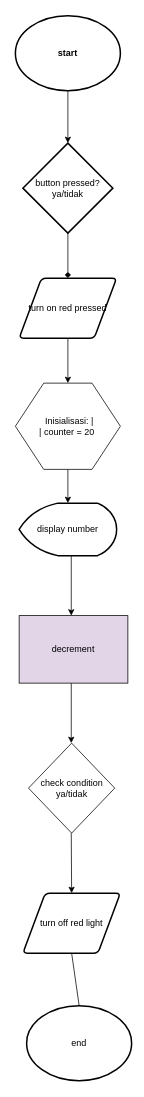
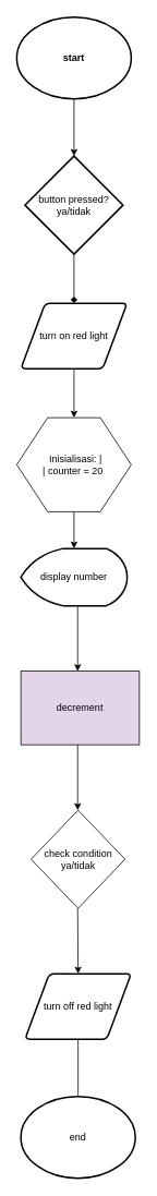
- <mxCell id="12" value="turn on red pressed" style="shape=parallelogram;html=1;strokeWidth=2;perimeter=parallelogramPerimeter;whiteSpace=wrap;rounded=1;arcSize=12;size=0.23;" parent="1" vertex="1"><mxGeometry x="25" y="370" width="130" height="80" as="geometry" /></mxCell>
+ <mxCell id="12" value="turn on red light" style="shape=parallelogram;html=1;strokeWidth=2;perimeter=parallelogramPerimeter;whiteSpace=wrap;rounded=1;arcSize=12;size=0.23;" parent="1" vertex="1"><mxGeometry x="25" y="370" width="130" height="80" as="geometry" /></mxCell>
- <mxCell id="9" value="end" style="strokeWidth=2;html=1;shape=mxgraph.flowchart.start_2;whiteSpace=wrap;" parent="1" vertex="1"><mxGeometry x="35" y="1340" width="140" height="100" as="geometry" /></mxCell>
+ <mxCell id="9" value="end" style="strokeWidth=2;html=1;shape=mxgraph.flowchart.start_2;whiteSpace=wrap;" parent="1" vertex="1"><mxGeometry x="25" y="1340" width="140" height="100" as="geometry" /></mxCell>
